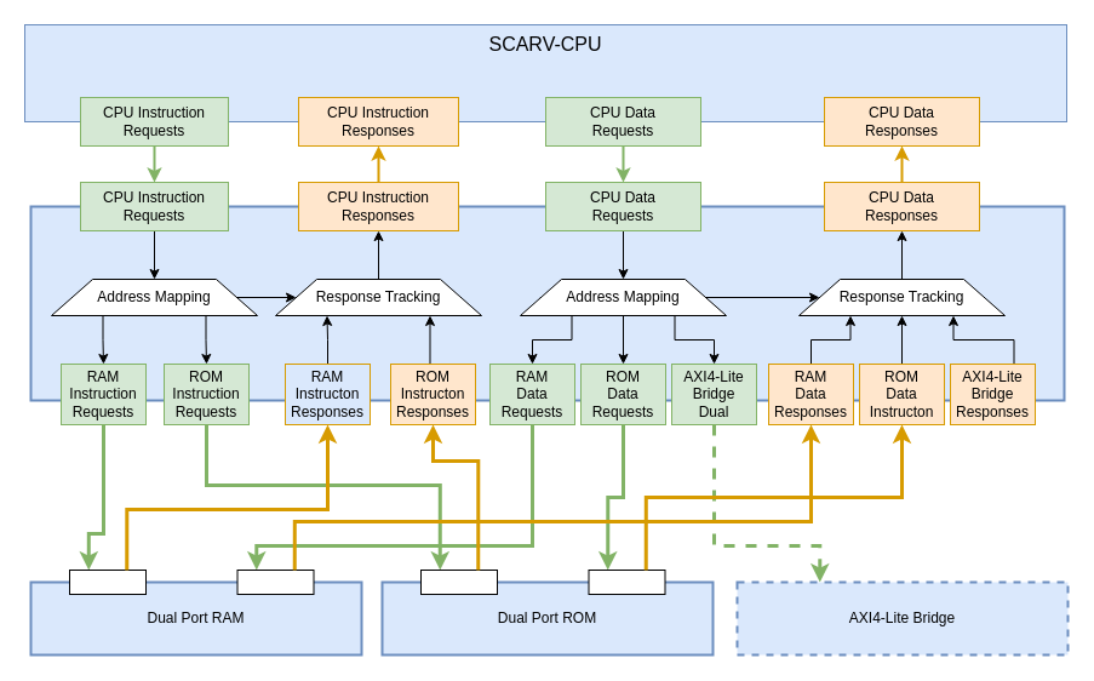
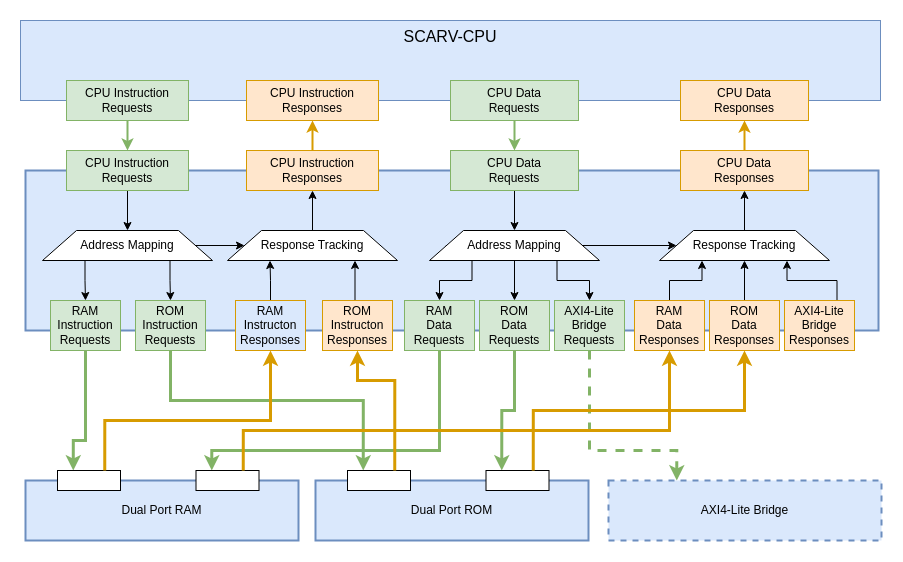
- <mxCell id="16" value="AXI4-Lite&lt;br&gt;Bridge&lt;br&gt;Dual" style="rounded=0;whiteSpace=wrap;html=1;fillColor=#d5e8d4;strokeColor=#82b366;" vertex="1" parent="1"><mxGeometry x="554" y="300" width="70" height="50" as="geometry" /></mxCell>
+ <mxCell id="16" value="AXI4-Lite&lt;br&gt;Bridge&lt;br&gt;Requests" style="rounded=0;whiteSpace=wrap;html=1;fillColor=#d5e8d4;strokeColor=#82b366;" vertex="1" parent="1"><mxGeometry x="554" y="300" width="70" height="50" as="geometry" /></mxCell>
- <mxCell id="12" value="&lt;div&gt;ROM&lt;/div&gt;&lt;div&gt;Data&lt;/div&gt;&lt;div&gt;Instructon&lt;br&gt;&lt;/div&gt;" style="rounded=0;whiteSpace=wrap;html=1;fillColor=#ffe6cc;strokeColor=#d79b00;" vertex="1" parent="1"><mxGeometry x="709" y="300" width="70" height="50" as="geometry" /></mxCell>
+ <mxCell id="12" value="&lt;div&gt;ROM&lt;/div&gt;&lt;div&gt;Data&lt;/div&gt;&lt;div&gt;Responses&lt;br&gt;&lt;/div&gt;" style="rounded=0;whiteSpace=wrap;html=1;fillColor=#ffe6cc;strokeColor=#d79b00;" vertex="1" parent="1"><mxGeometry x="709" y="300" width="70" height="50" as="geometry" /></mxCell>
